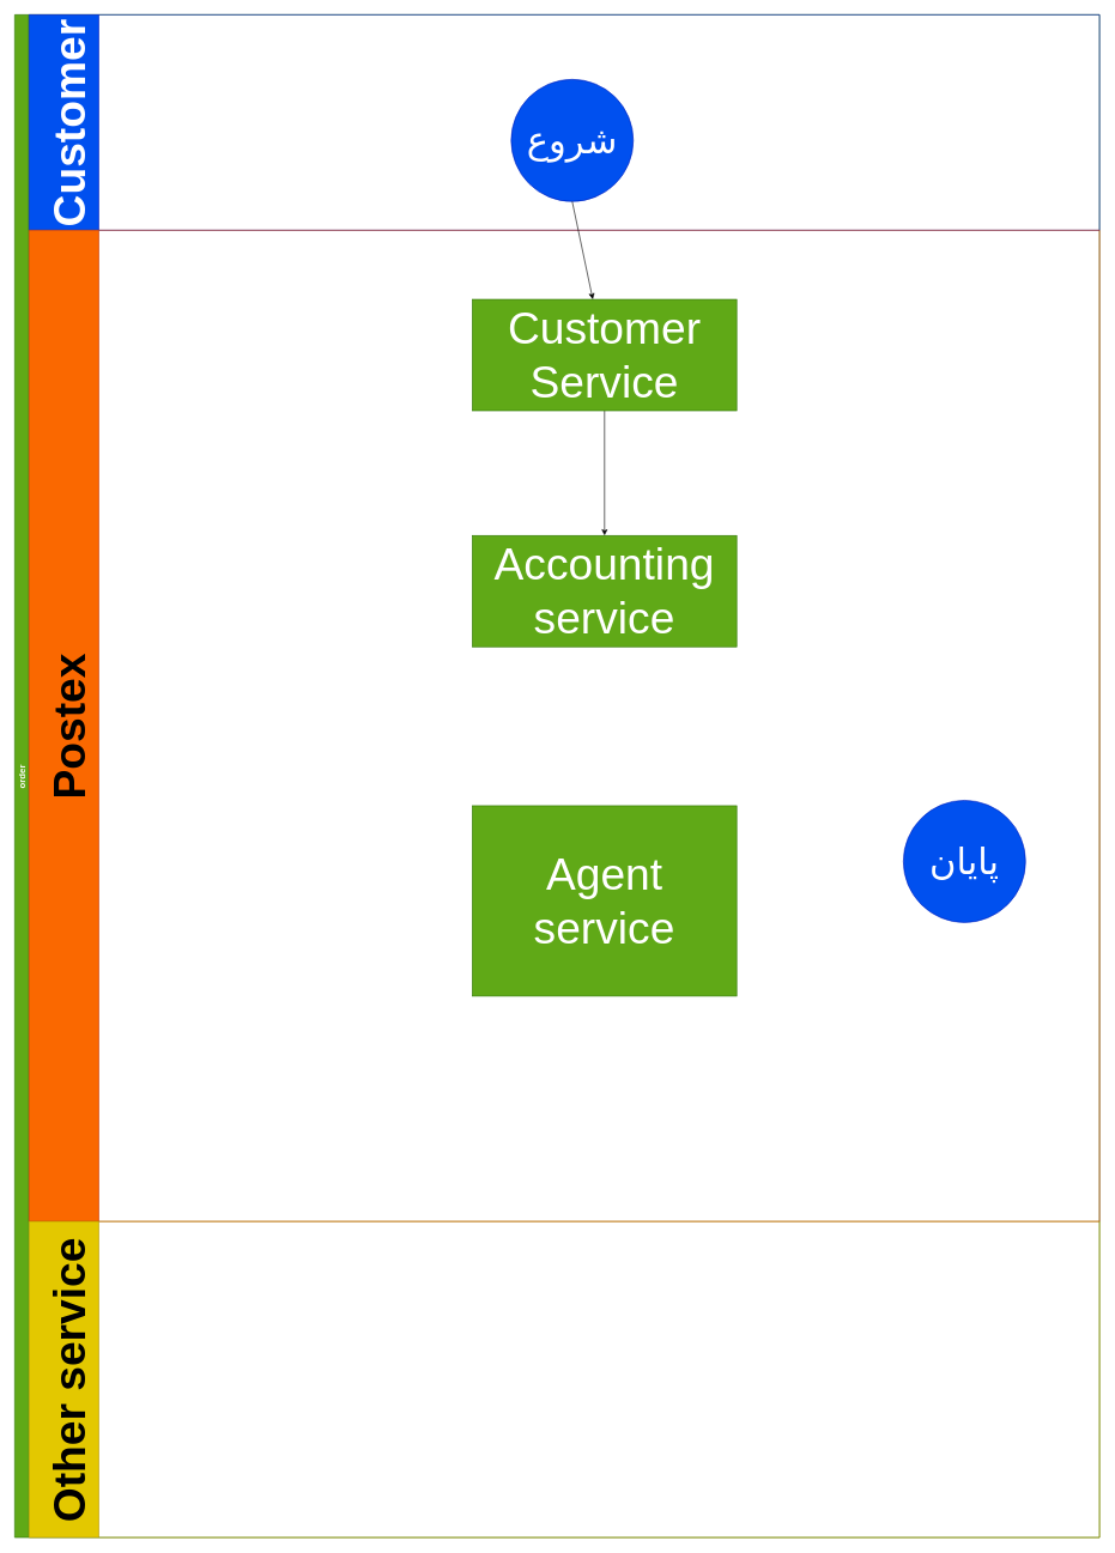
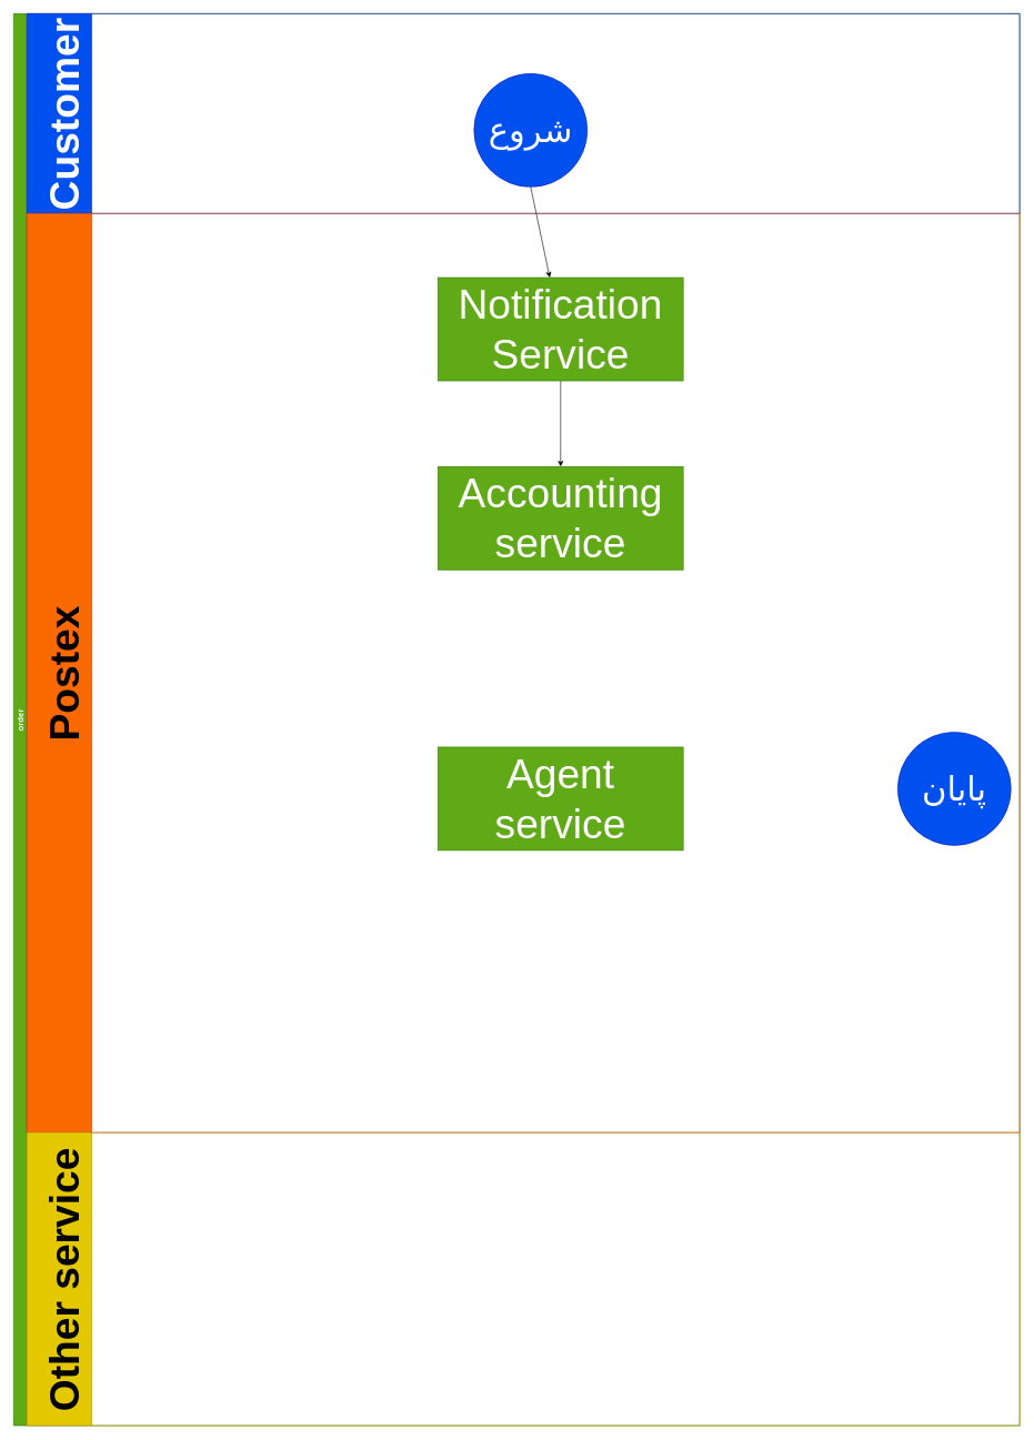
- <mxCell id="7" value="&lt;span style=&quot;font-size: 62px&quot;&gt;Customer Service&lt;/span&gt;" style="whiteSpace=wrap;html=1;fontSize=13;fillColor=#60a917;strokeColor=#2D7600;fontColor=#ffffff;" parent="5" vertex="1"><mxGeometry x="617" y="96.25" width="368" height="155" as="geometry" /></mxCell>
+ <mxCell id="7" value="&lt;span style=&quot;font-size: 62px&quot;&gt;Notification Service&lt;/span&gt;" style="whiteSpace=wrap;html=1;fontSize=13;fillColor=#60a917;strokeColor=#2D7600;fontColor=#ffffff;" parent="5" vertex="1"><mxGeometry x="617" y="96.25" width="368" height="155" as="geometry" /></mxCell>
- <mxCell id="8" value="&lt;span style=&quot;font-size: 62px&quot;&gt;Accounting service&lt;/span&gt;" style="whiteSpace=wrap;html=1;fontSize=13;fillColor=#60a917;strokeColor=#2D7600;fontColor=#ffffff;" parent="5" vertex="1"><mxGeometry x="617" y="425" width="368" height="155" as="geometry" /></mxCell>
+ <mxCell id="8" value="&lt;span style=&quot;font-size: 62px&quot;&gt;Accounting service&lt;/span&gt;" style="whiteSpace=wrap;html=1;fontSize=13;fillColor=#60a917;strokeColor=#2D7600;fontColor=#ffffff;" parent="5" vertex="1"><mxGeometry x="617" y="380" width="368" height="155" as="geometry" /></mxCell>
- <mxCell id="10" value="&lt;font style=&quot;font-size: 51px&quot;&gt;پایان&lt;/font&gt;" style="ellipse;whiteSpace=wrap;html=1;aspect=fixed;fontSize=13;fillColor=#0050ef;strokeColor=#001DBC;fontColor=#ffffff;" parent="5" vertex="1"><mxGeometry x="1217" y="793.75" width="170" height="170" as="geometry" /></mxCell>
+ <mxCell id="10" value="&lt;font style=&quot;font-size: 51px&quot;&gt;پایان&lt;/font&gt;" style="ellipse;whiteSpace=wrap;html=1;aspect=fixed;fontSize=13;fillColor=#0050ef;strokeColor=#001DBC;fontColor=#ffffff;" parent="5" vertex="1"><mxGeometry x="1307" y="778.75" width="170" height="170" as="geometry" /></mxCell>
- <mxCell id="9" value="&lt;span style=&quot;font-size: 62px&quot;&gt;Agent service&lt;/span&gt;" style="whiteSpace=wrap;html=1;fontSize=13;fillColor=#60a917;strokeColor=#2D7600;fontColor=#ffffff;" parent="5" vertex="1"><mxGeometry x="617" y="801.25" width="368" height="265" as="geometry" /></mxCell>
+ <mxCell id="9" value="&lt;span style=&quot;font-size: 62px&quot;&gt;Agent service&lt;/span&gt;" style="whiteSpace=wrap;html=1;fontSize=13;fillColor=#60a917;strokeColor=#2D7600;fontColor=#ffffff;" parent="5" vertex="1"><mxGeometry x="617" y="801.25" width="368" height="155" as="geometry" /></mxCell>
